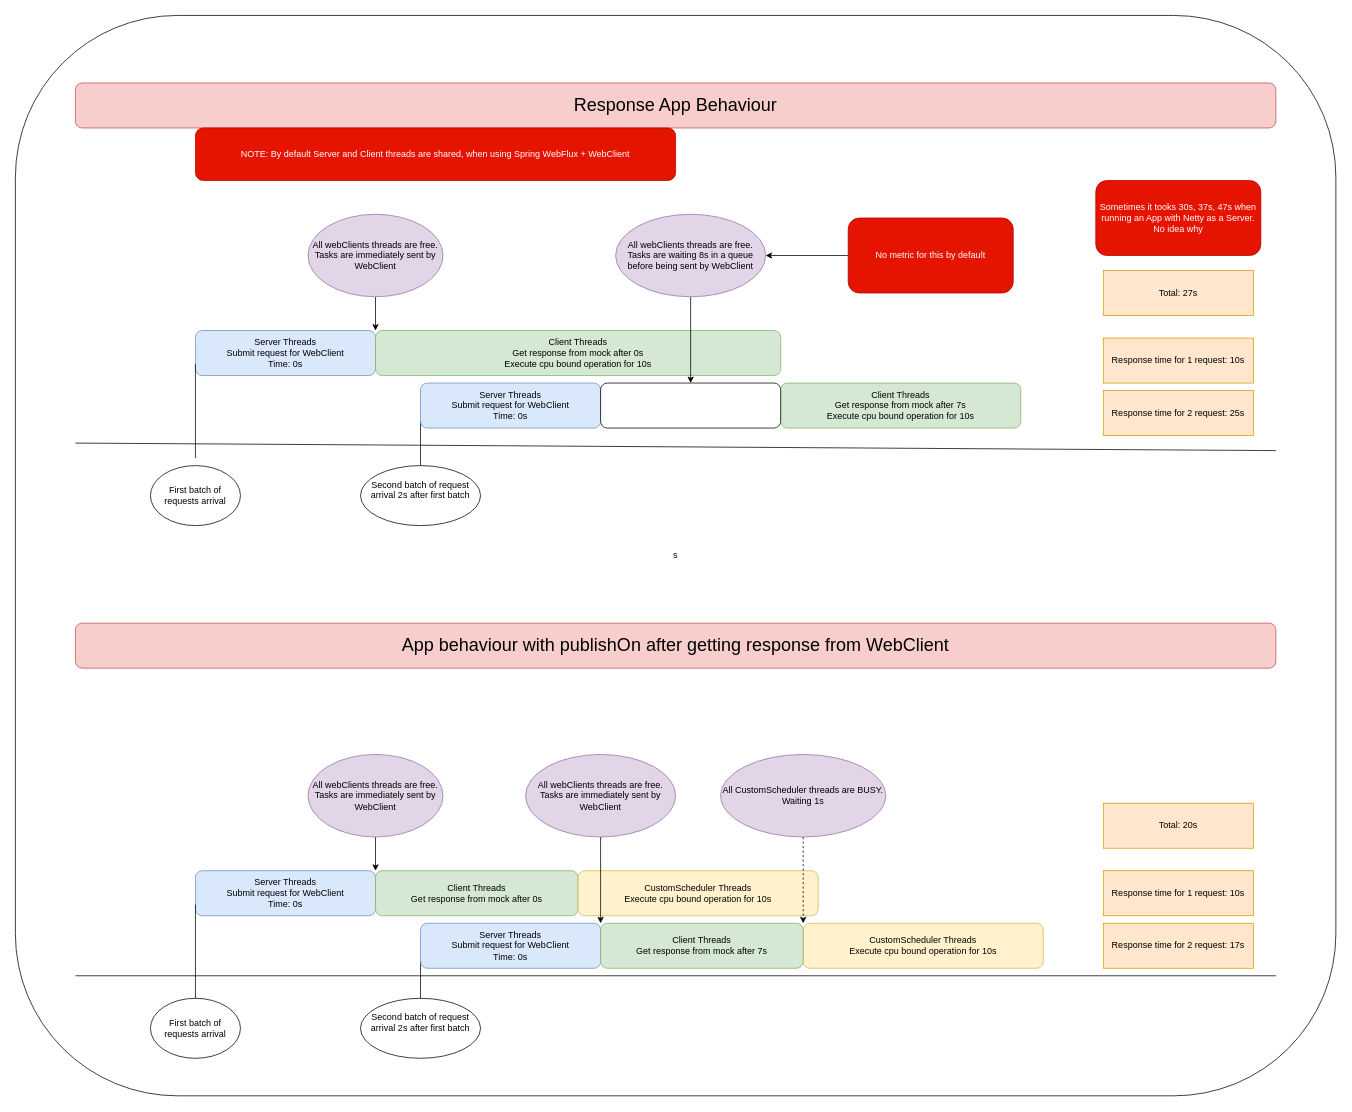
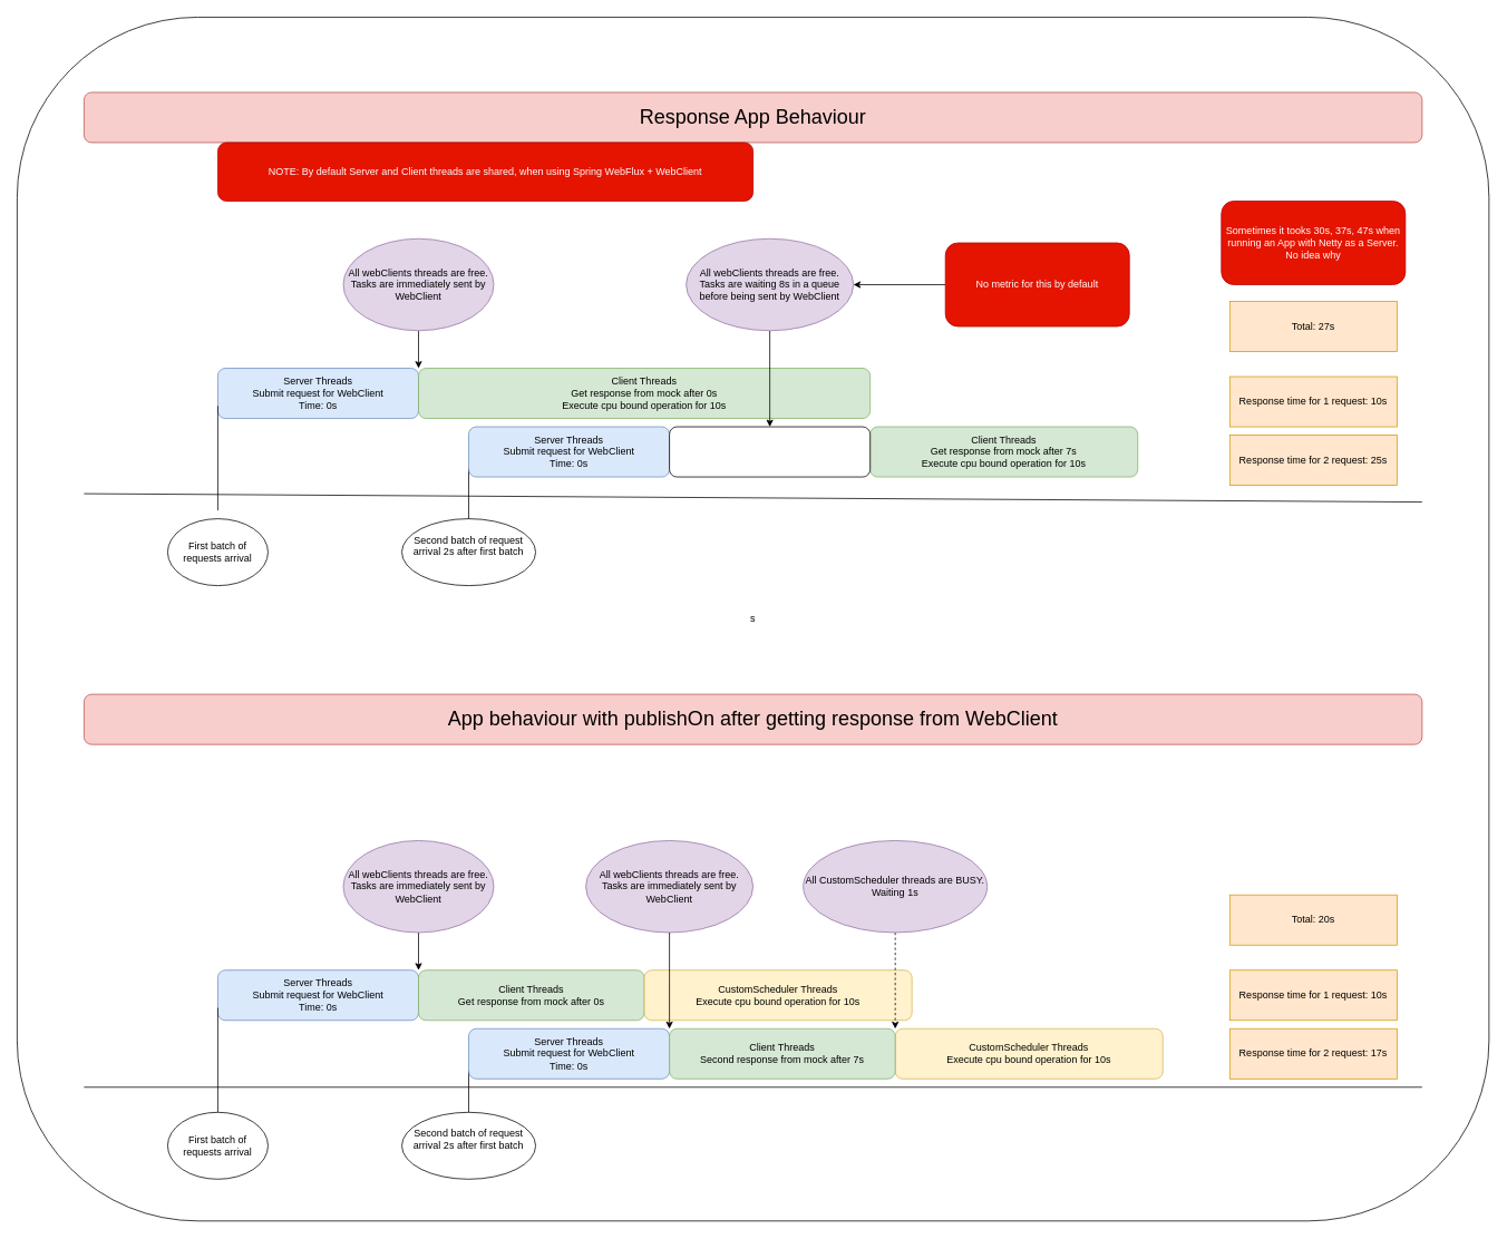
- <mxCell id="37" value="&lt;div&gt;Client Threads&lt;/div&gt;&lt;div&gt;Get response from mock after 7s&lt;/div&gt;" style="rounded=1;whiteSpace=wrap;html=1;fillColor=#d5e8d4;strokeColor=#82b366;" vertex="1" parent="1"><mxGeometry x="800" y="1230" width="270" height="60" as="geometry" /></mxCell>
+ <mxCell id="37" value="&lt;div&gt;Client Threads&lt;/div&gt;&lt;div&gt;Second response from mock after 7s&lt;/div&gt;" style="rounded=1;whiteSpace=wrap;html=1;fillColor=#d5e8d4;strokeColor=#82b366;" vertex="1" parent="1"><mxGeometry x="800" y="1230" width="270" height="60" as="geometry" /></mxCell>
